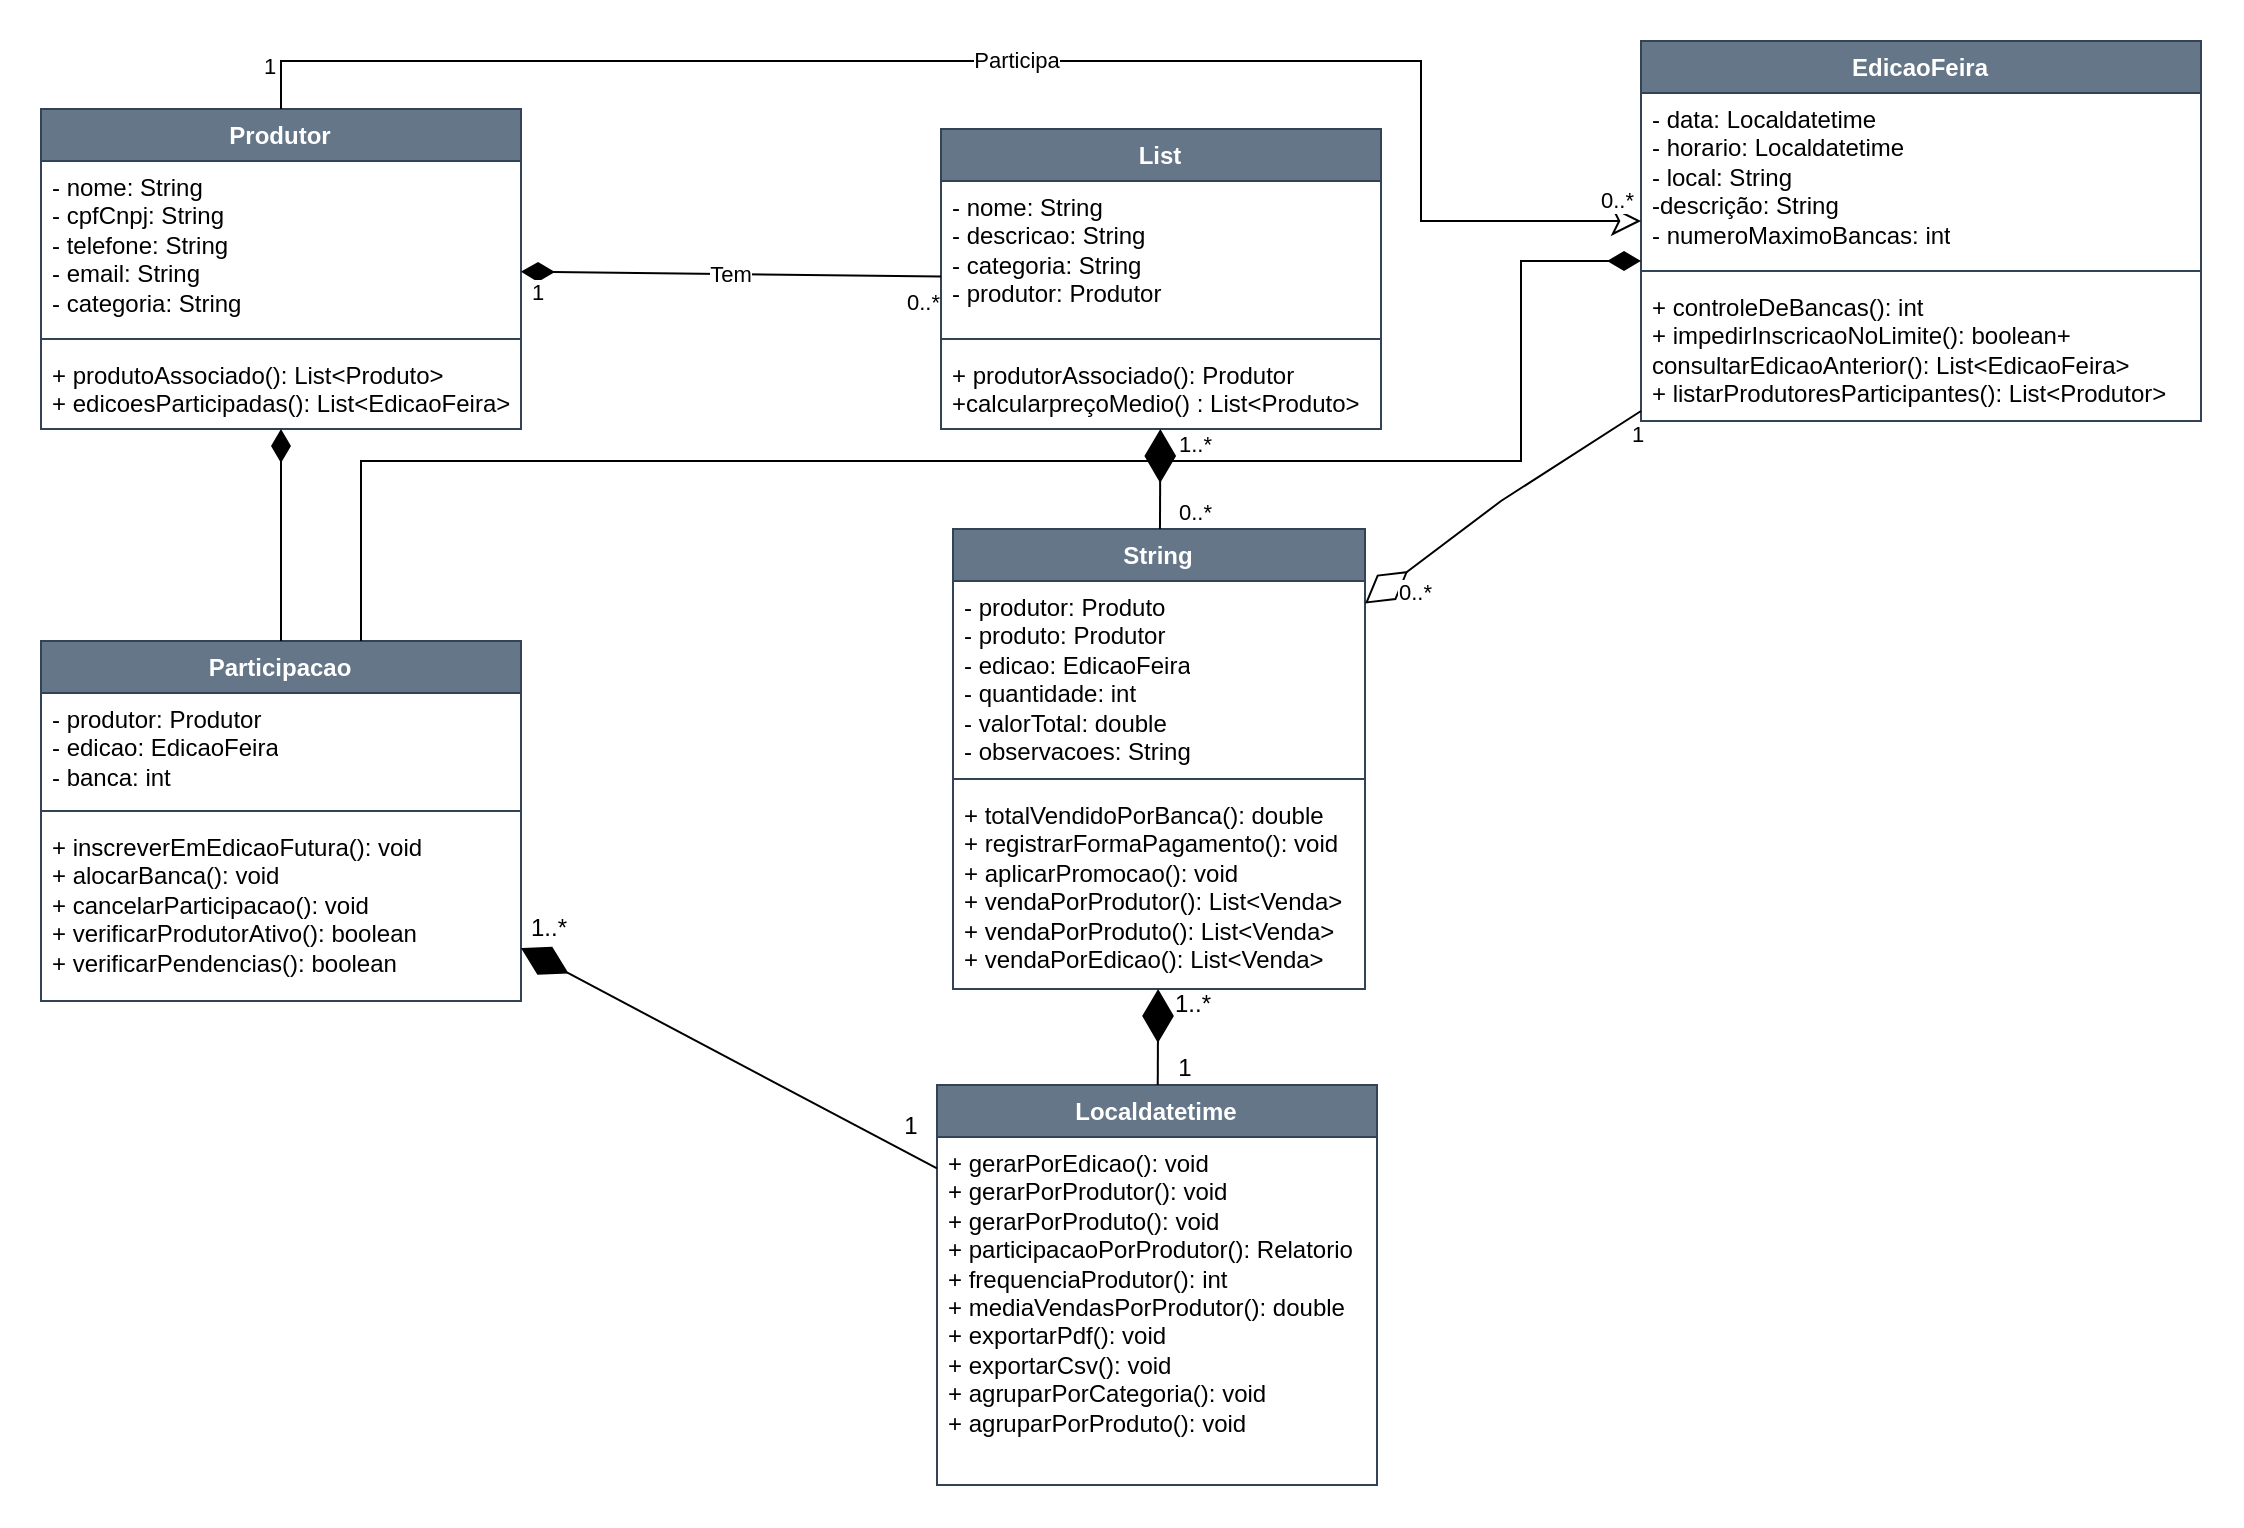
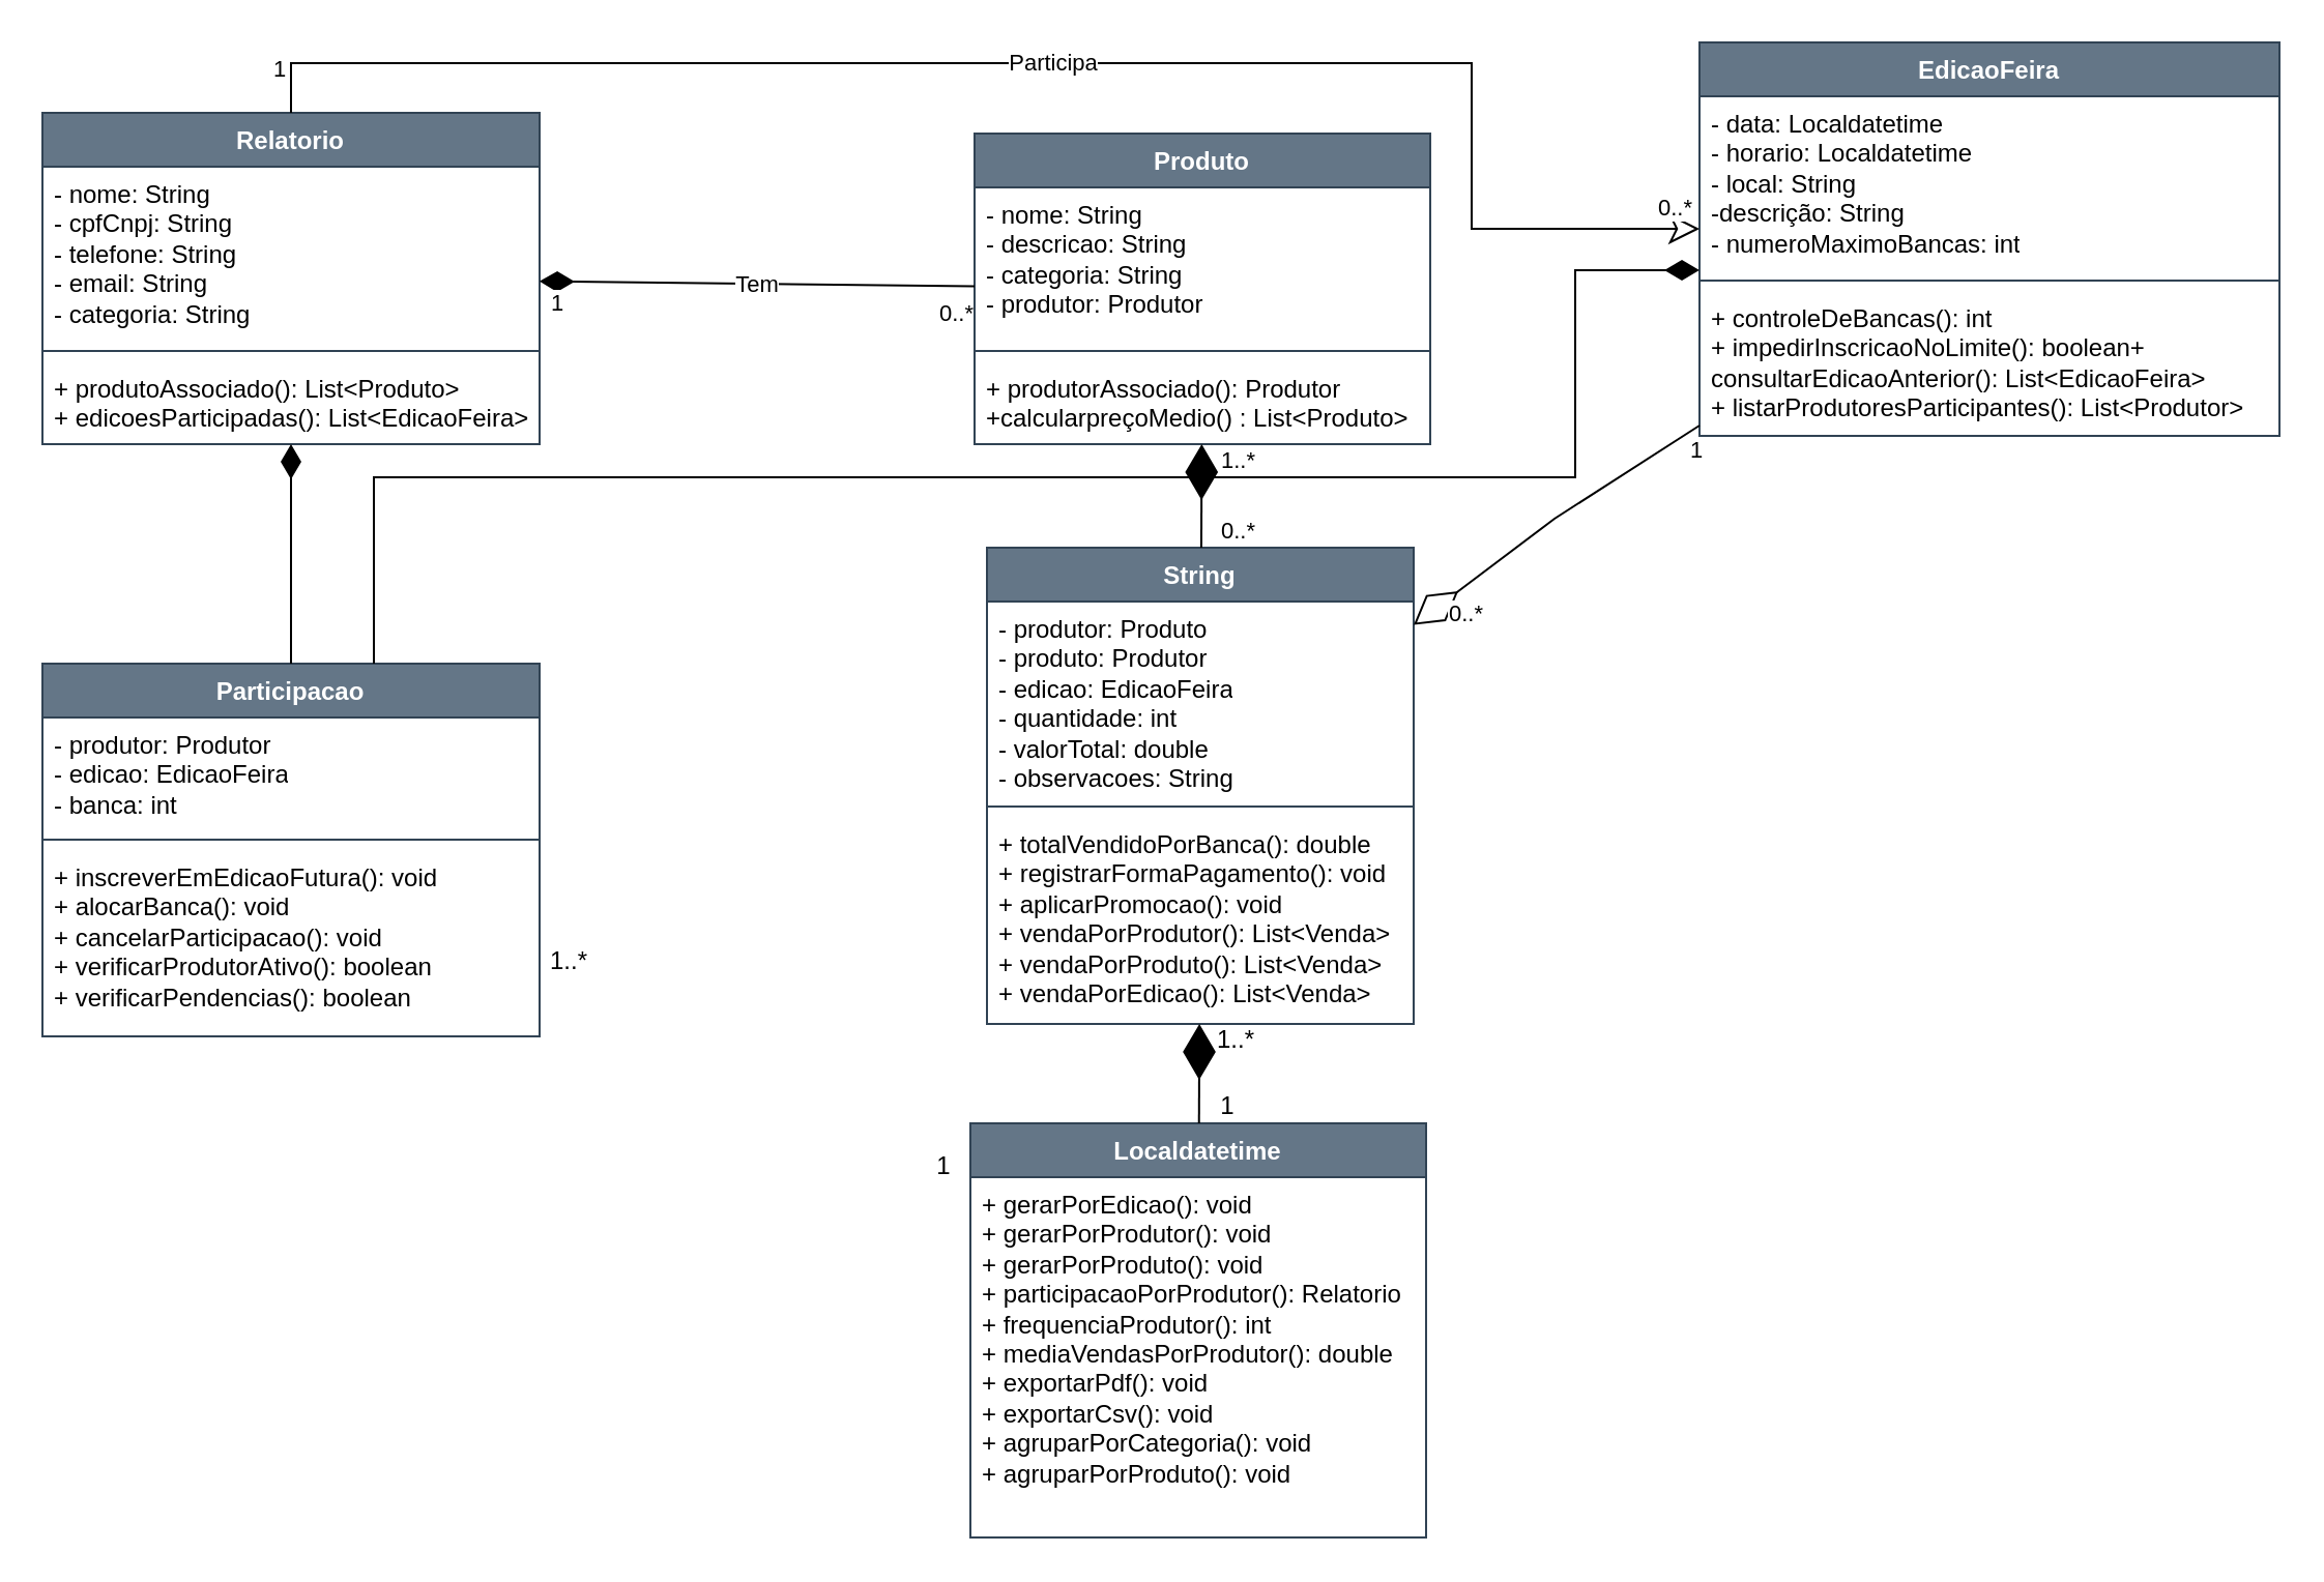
- <mxCell id="2" value="Produtor" style="swimlane;fontStyle=1;align=center;verticalAlign=top;childLayout=stackLayout;horizontal=1;startSize=26;horizontalStack=0;resizeParent=1;resizeParentMax=0;resizeLast=0;collapsible=1;marginBottom=0;whiteSpace=wrap;html=1;fillColor=#647687;strokeColor=#314354;fontColor=#ffffff;" parent="1" vertex="1"><mxGeometry x="20" y="54" width="240" height="160" as="geometry" /></mxCell>
+ <mxCell id="2" value="Relatorio" style="swimlane;fontStyle=1;align=center;verticalAlign=top;childLayout=stackLayout;horizontal=1;startSize=26;horizontalStack=0;resizeParent=1;resizeParentMax=0;resizeLast=0;collapsible=1;marginBottom=0;whiteSpace=wrap;html=1;fillColor=#647687;strokeColor=#314354;fontColor=#ffffff;" parent="1" vertex="1"><mxGeometry x="20" y="54" width="240" height="160" as="geometry" /></mxCell>
- <mxCell id="6" value="List" style="swimlane;fontStyle=1;align=center;verticalAlign=top;childLayout=stackLayout;horizontal=1;startSize=26;horizontalStack=0;resizeParent=1;resizeParentMax=0;resizeLast=0;collapsible=1;marginBottom=0;whiteSpace=wrap;html=1;fillColor=#647687;strokeColor=#314354;fontColor=#ffffff;" parent="1" vertex="1"><mxGeometry x="470" y="64" width="220" height="150" as="geometry" /></mxCell>
+ <mxCell id="6" value="Produto" style="swimlane;fontStyle=1;align=center;verticalAlign=top;childLayout=stackLayout;horizontal=1;startSize=26;horizontalStack=0;resizeParent=1;resizeParentMax=0;resizeLast=0;collapsible=1;marginBottom=0;whiteSpace=wrap;html=1;fillColor=#647687;strokeColor=#314354;fontColor=#ffffff;" parent="1" vertex="1"><mxGeometry x="470" y="64" width="220" height="150" as="geometry" /></mxCell>
- <mxCell id="41" value="" style="endArrow=diamondThin;endFill=1;endSize=24;html=1;rounded=0;" edge="1" parent="1" source="22" target="14"><mxGeometry width="160" relative="1" as="geometry"><mxPoint x="600" y="400" as="sourcePoint" /><mxPoint x="760" y="400" as="targetPoint" /></mxGeometry></mxCell>
